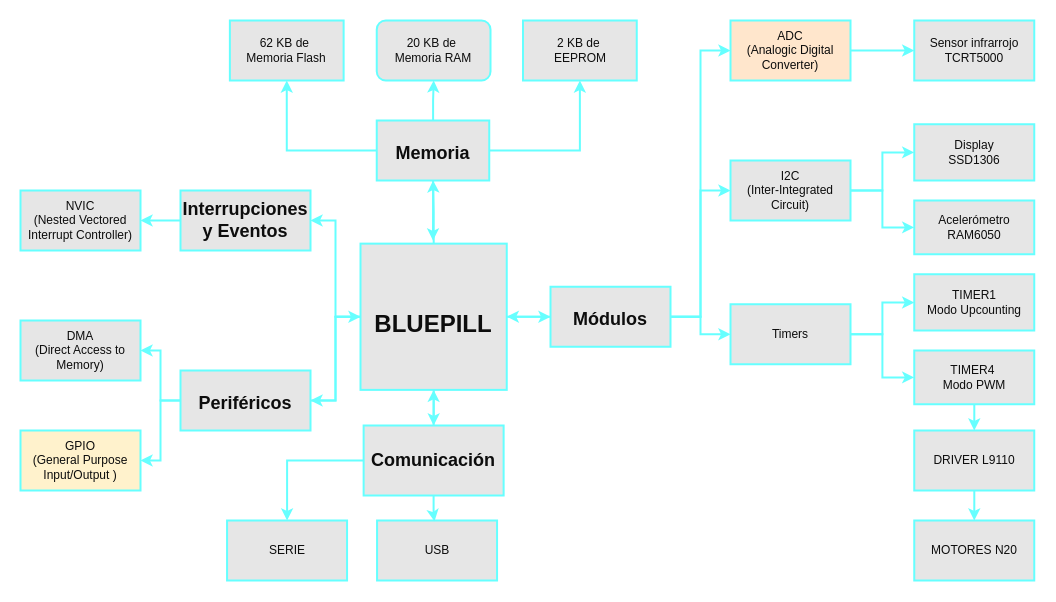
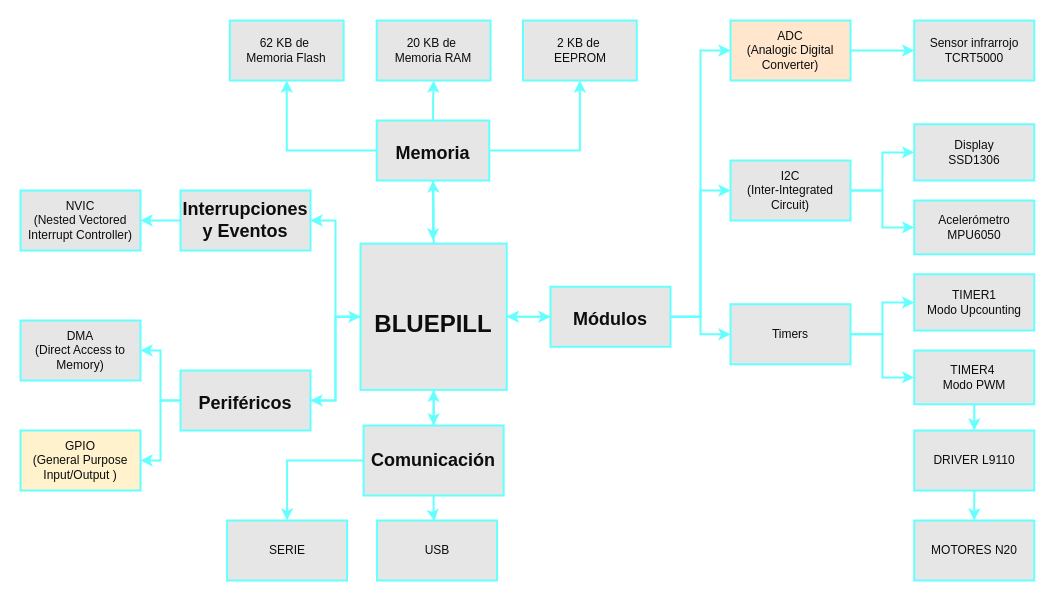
- <mxCell id="37" value="20 KB de&amp;nbsp;&lt;div&gt;Memoria RAM&lt;/div&gt;" style="whiteSpace=wrap;html=1;fillColor=#E6E6E6;strokeColor=#66FFFF;fontColor=#0D0D0D;strokeWidth=2;rounded=1;" parent="1" vertex="1"><mxGeometry x="376.25" y="20" width="113.75" height="60" as="geometry" /></mxCell>
+ <mxCell id="37" value="20 KB de&amp;nbsp;&lt;div&gt;Memoria RAM&lt;/div&gt;" style="whiteSpace=wrap;html=1;fillColor=#E6E6E6;strokeColor=#66FFFF;fontColor=#0D0D0D;strokeWidth=2;" parent="1" vertex="1"><mxGeometry x="376.25" y="20" width="113.75" height="60" as="geometry" /></mxCell>
- <mxCell id="35" value="Acelerómetro RAM6050" style="whiteSpace=wrap;html=1;fillColor=#E6E6E6;strokeColor=#66FFFF;fontColor=#0D0D0D;strokeWidth=2;" parent="1" vertex="1"><mxGeometry x="913.75" y="200" width="120" height="53.75" as="geometry" /></mxCell>
+ <mxCell id="35" value="Acelerómetro MPU6050" style="whiteSpace=wrap;html=1;fillColor=#E6E6E6;strokeColor=#66FFFF;fontColor=#0D0D0D;strokeWidth=2;" parent="1" vertex="1"><mxGeometry x="913.75" y="200" width="120" height="53.75" as="geometry" /></mxCell>
